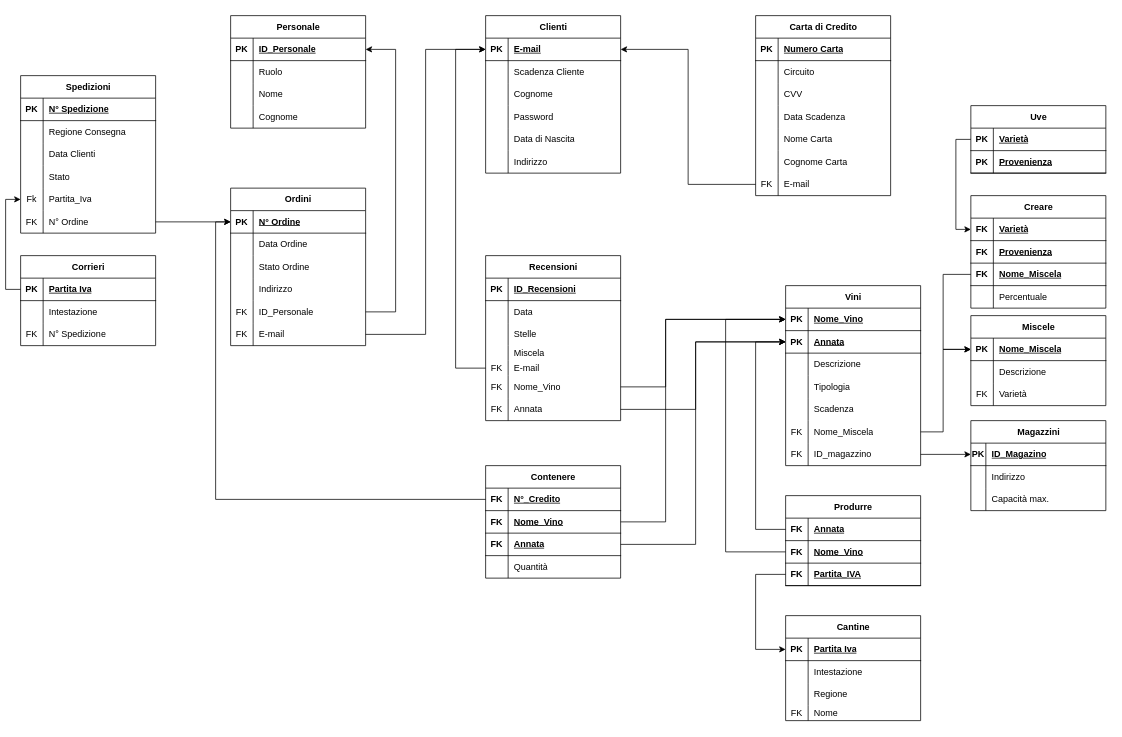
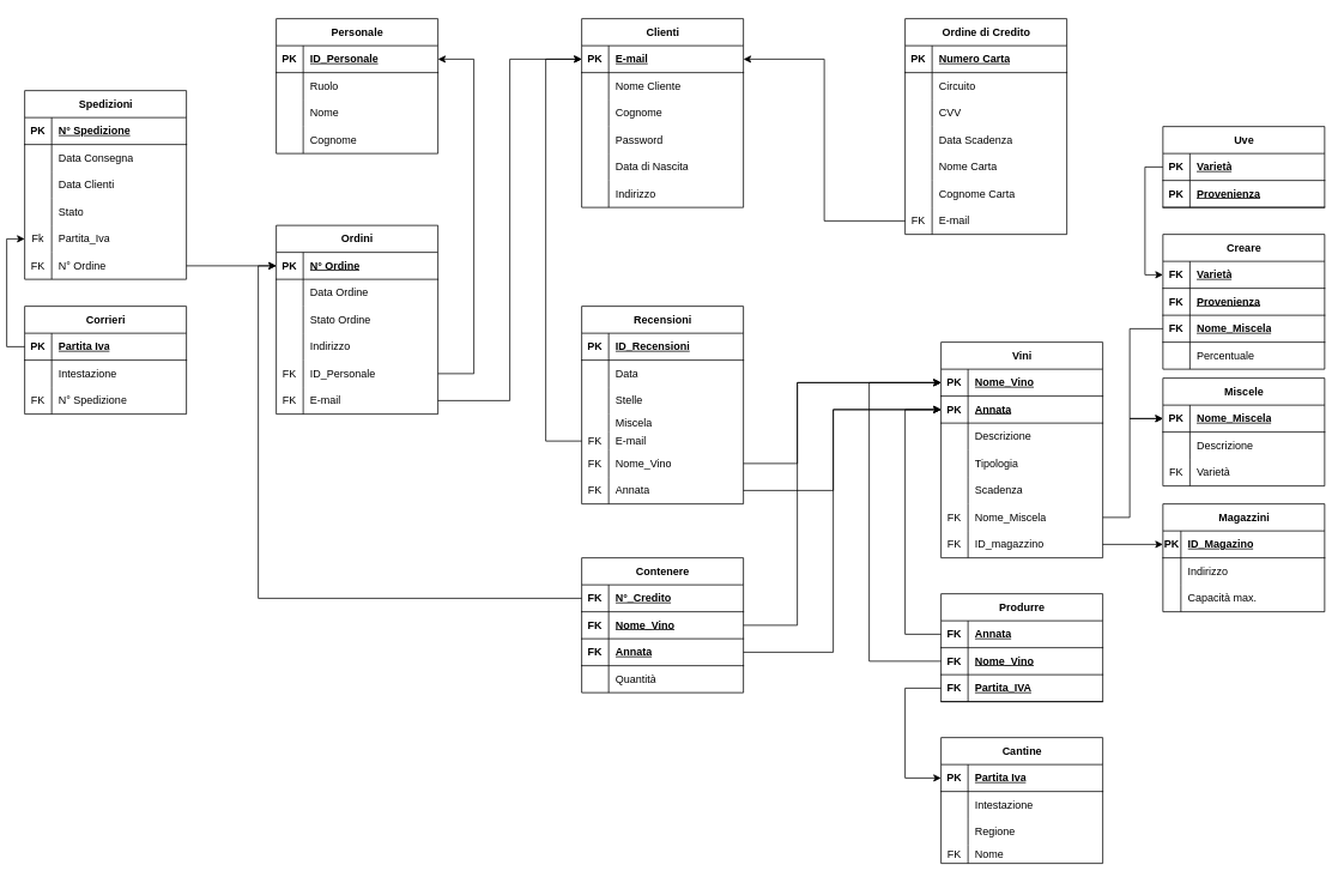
- <mxCell id="21" value="Carta di Credito" style="shape=table;startSize=30;container=1;collapsible=1;childLayout=tableLayout;fixedRows=1;rowLines=0;fontStyle=1;align=center;resizeLast=1;html=1;" parent="1" vertex="1"><mxGeometry x="1000" y="20" width="180" height="240" as="geometry" /></mxCell>
+ <mxCell id="21" value="Ordine di Credito" style="shape=table;startSize=30;container=1;collapsible=1;childLayout=tableLayout;fixedRows=1;rowLines=0;fontStyle=1;align=center;resizeLast=1;html=1;" parent="1" vertex="1"><mxGeometry x="1000" y="20" width="180" height="240" as="geometry" /></mxCell>
- <mxCell id="8" value="Scadenza Cliente" style="shape=partialRectangle;connectable=0;fillColor=none;top=0;left=0;bottom=0;right=0;align=left;spacingLeft=6;overflow=hidden;whiteSpace=wrap;html=1;" parent="6" vertex="1"><mxGeometry x="30" width="150" height="30" as="geometry"><mxRectangle width="150" height="30" as="alternateBounds" /></mxGeometry></mxCell>
+ <mxCell id="8" value="Nome Cliente" style="shape=partialRectangle;connectable=0;fillColor=none;top=0;left=0;bottom=0;right=0;align=left;spacingLeft=6;overflow=hidden;whiteSpace=wrap;html=1;" parent="6" vertex="1"><mxGeometry x="30" width="150" height="30" as="geometry"><mxRectangle width="150" height="30" as="alternateBounds" /></mxGeometry></mxCell>
- <mxCell id="165" value="Regione Consegna" style="shape=partialRectangle;connectable=0;fillColor=none;top=0;left=0;bottom=0;right=0;align=left;spacingLeft=6;overflow=hidden;whiteSpace=wrap;html=1;" parent="163" vertex="1"><mxGeometry x="30" width="150" height="30" as="geometry"><mxRectangle width="150" height="30" as="alternateBounds" /></mxGeometry></mxCell>
+ <mxCell id="165" value="Data Consegna" style="shape=partialRectangle;connectable=0;fillColor=none;top=0;left=0;bottom=0;right=0;align=left;spacingLeft=6;overflow=hidden;whiteSpace=wrap;html=1;" parent="163" vertex="1"><mxGeometry x="30" width="150" height="30" as="geometry"><mxRectangle width="150" height="30" as="alternateBounds" /></mxGeometry></mxCell>
